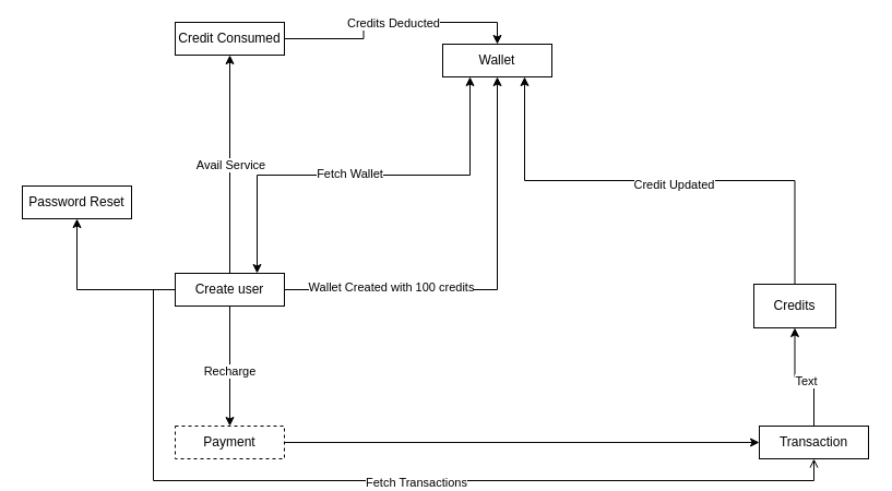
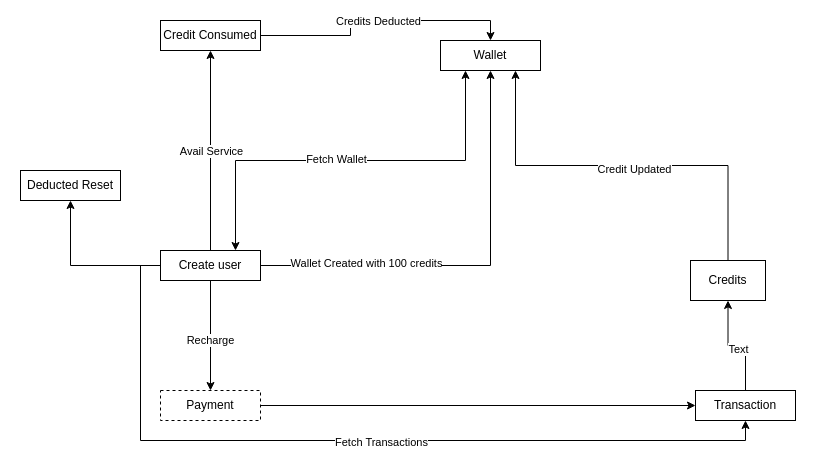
- <mxCell id="14" value="Wallet" style="rounded=0;whiteSpace=wrap;html=1;" vertex="1" parent="1"><mxGeometry x="405" y="40" width="100" height="30" as="geometry" /></mxCell>
+ <mxCell id="14" value="Wallet" style="rounded=0;whiteSpace=wrap;html=1;" vertex="1" parent="1"><mxGeometry x="440" y="40" width="100" height="30" as="geometry" /></mxCell>
- <mxCell id="25" value="Password Reset" style="rounded=0;whiteSpace=wrap;html=1;" vertex="1" parent="1"><mxGeometry x="20" y="170" width="100" height="30" as="geometry" /></mxCell>
+ <mxCell id="25" value="Deducted Reset" style="rounded=0;whiteSpace=wrap;html=1;" vertex="1" parent="1"><mxGeometry x="20" y="170" width="100" height="30" as="geometry" /></mxCell>
- <mxCell id="8" style="edgeStyle=orthogonalEdgeStyle;rounded=0;orthogonalLoop=1;jettySize=auto;html=1;exitX=0;exitY=0.5;exitDx=0;exitDy=0;entryX=0.5;entryY=1;entryDx=0;entryDy=0;endArrow=open;" edge="1" parent="1" source="11" target="21"><mxGeometry relative="1" as="geometry" /></mxCell>
+ <mxCell id="8" style="edgeStyle=orthogonalEdgeStyle;rounded=0;orthogonalLoop=1;jettySize=auto;html=1;exitX=0;exitY=0.5;exitDx=0;exitDy=0;entryX=0.5;entryY=1;entryDx=0;entryDy=0;" edge="1" parent="1" source="11" target="21"><mxGeometry relative="1" as="geometry" /></mxCell>
